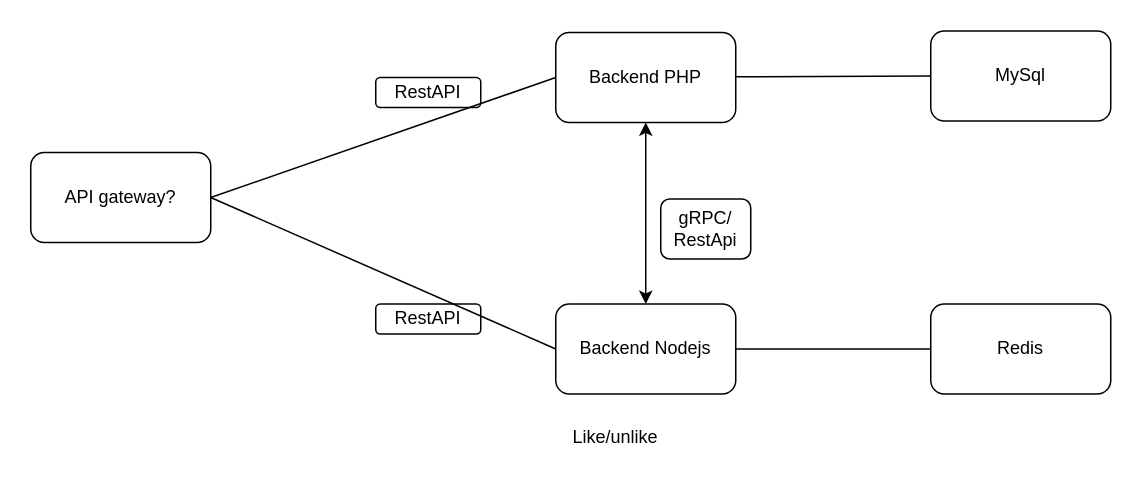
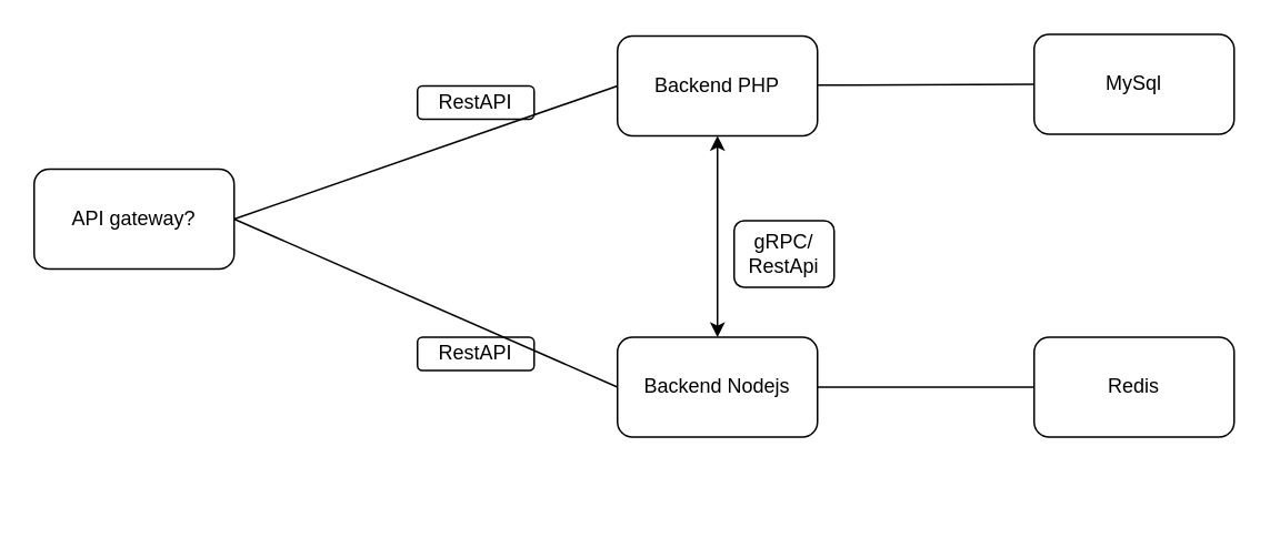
- <mxCell id="15" value="Like/unlike&lt;br&gt;" style="text;html=1;strokeColor=none;fillColor=none;align=center;verticalAlign=middle;whiteSpace=wrap;rounded=0;" vertex="1" parent="1"><mxGeometry x="390" y="281" width="40" height="20" as="geometry" /></mxCell>
